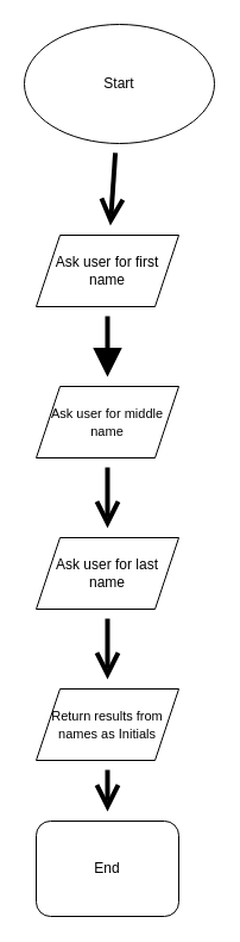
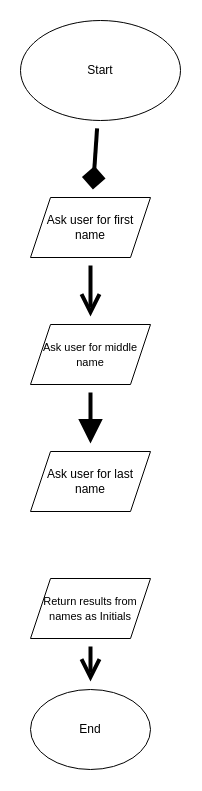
- <mxCell id="2" value="" style="edgeStyle=none;curved=1;rounded=0;orthogonalLoop=1;jettySize=auto;html=1;fontSize=11;endArrow=open;startSize=14;endSize=14;sourcePerimeterSpacing=8;targetPerimeterSpacing=8;strokeWidth=4;" edge="1" parent="1" source="3" target="5"><mxGeometry relative="1" as="geometry" /></mxCell>
+ <mxCell id="2" value="" style="edgeStyle=none;curved=1;rounded=0;orthogonalLoop=1;jettySize=auto;html=1;fontSize=11;endArrow=diamond;startSize=14;endSize=14;sourcePerimeterSpacing=8;targetPerimeterSpacing=8;strokeWidth=4;" edge="1" parent="1" source="3" target="5"><mxGeometry relative="1" as="geometry" /></mxCell>
- <mxCell id="4" value="" style="edgeStyle=none;curved=1;rounded=0;orthogonalLoop=1;jettySize=auto;html=1;fontSize=11;endArrow=block;startSize=14;endSize=14;sourcePerimeterSpacing=8;targetPerimeterSpacing=8;strokeWidth=4;" edge="1" parent="1" source="5" target="7"><mxGeometry relative="1" as="geometry" /></mxCell>
+ <mxCell id="4" value="" style="edgeStyle=none;curved=1;rounded=0;orthogonalLoop=1;jettySize=auto;html=1;fontSize=11;endArrow=open;startSize=14;endSize=14;sourcePerimeterSpacing=8;targetPerimeterSpacing=8;strokeWidth=4;" edge="1" parent="1" source="5" target="7"><mxGeometry relative="1" as="geometry" /></mxCell>
- <mxCell id="6" value="" style="edgeStyle=none;curved=1;rounded=0;orthogonalLoop=1;jettySize=auto;html=1;fontSize=11;endArrow=open;startSize=14;endSize=14;sourcePerimeterSpacing=8;targetPerimeterSpacing=8;strokeWidth=4;" edge="1" parent="1" source="7" target="9"><mxGeometry relative="1" as="geometry" /></mxCell>
+ <mxCell id="6" value="" style="edgeStyle=none;curved=1;rounded=0;orthogonalLoop=1;jettySize=auto;html=1;fontSize=11;endArrow=block;startSize=14;endSize=14;sourcePerimeterSpacing=8;targetPerimeterSpacing=8;strokeWidth=4;" edge="1" parent="1" source="7" target="9"><mxGeometry relative="1" as="geometry" /></mxCell>
- <mxCell id="8" value="" style="edgeStyle=none;curved=1;rounded=0;orthogonalLoop=1;jettySize=auto;html=1;fontSize=11;endArrow=open;startSize=14;endSize=14;sourcePerimeterSpacing=8;targetPerimeterSpacing=8;strokeWidth=4;" edge="1" parent="1" source="9" target="11"><mxGeometry relative="1" as="geometry" /></mxCell>
- <mxCell id="12" value="End" style="whiteSpace=wrap;html=1;hachureGap=4;rounded=1;" vertex="1" parent="1"><mxGeometry x="30" y="689" width="120" height="80" as="geometry" /></mxCell>
+ <mxCell id="12" value="End" style="ellipse;whiteSpace=wrap;html=1;hachureGap=4;" vertex="1" parent="1"><mxGeometry x="30" y="689" width="120" height="80" as="geometry" /></mxCell>
